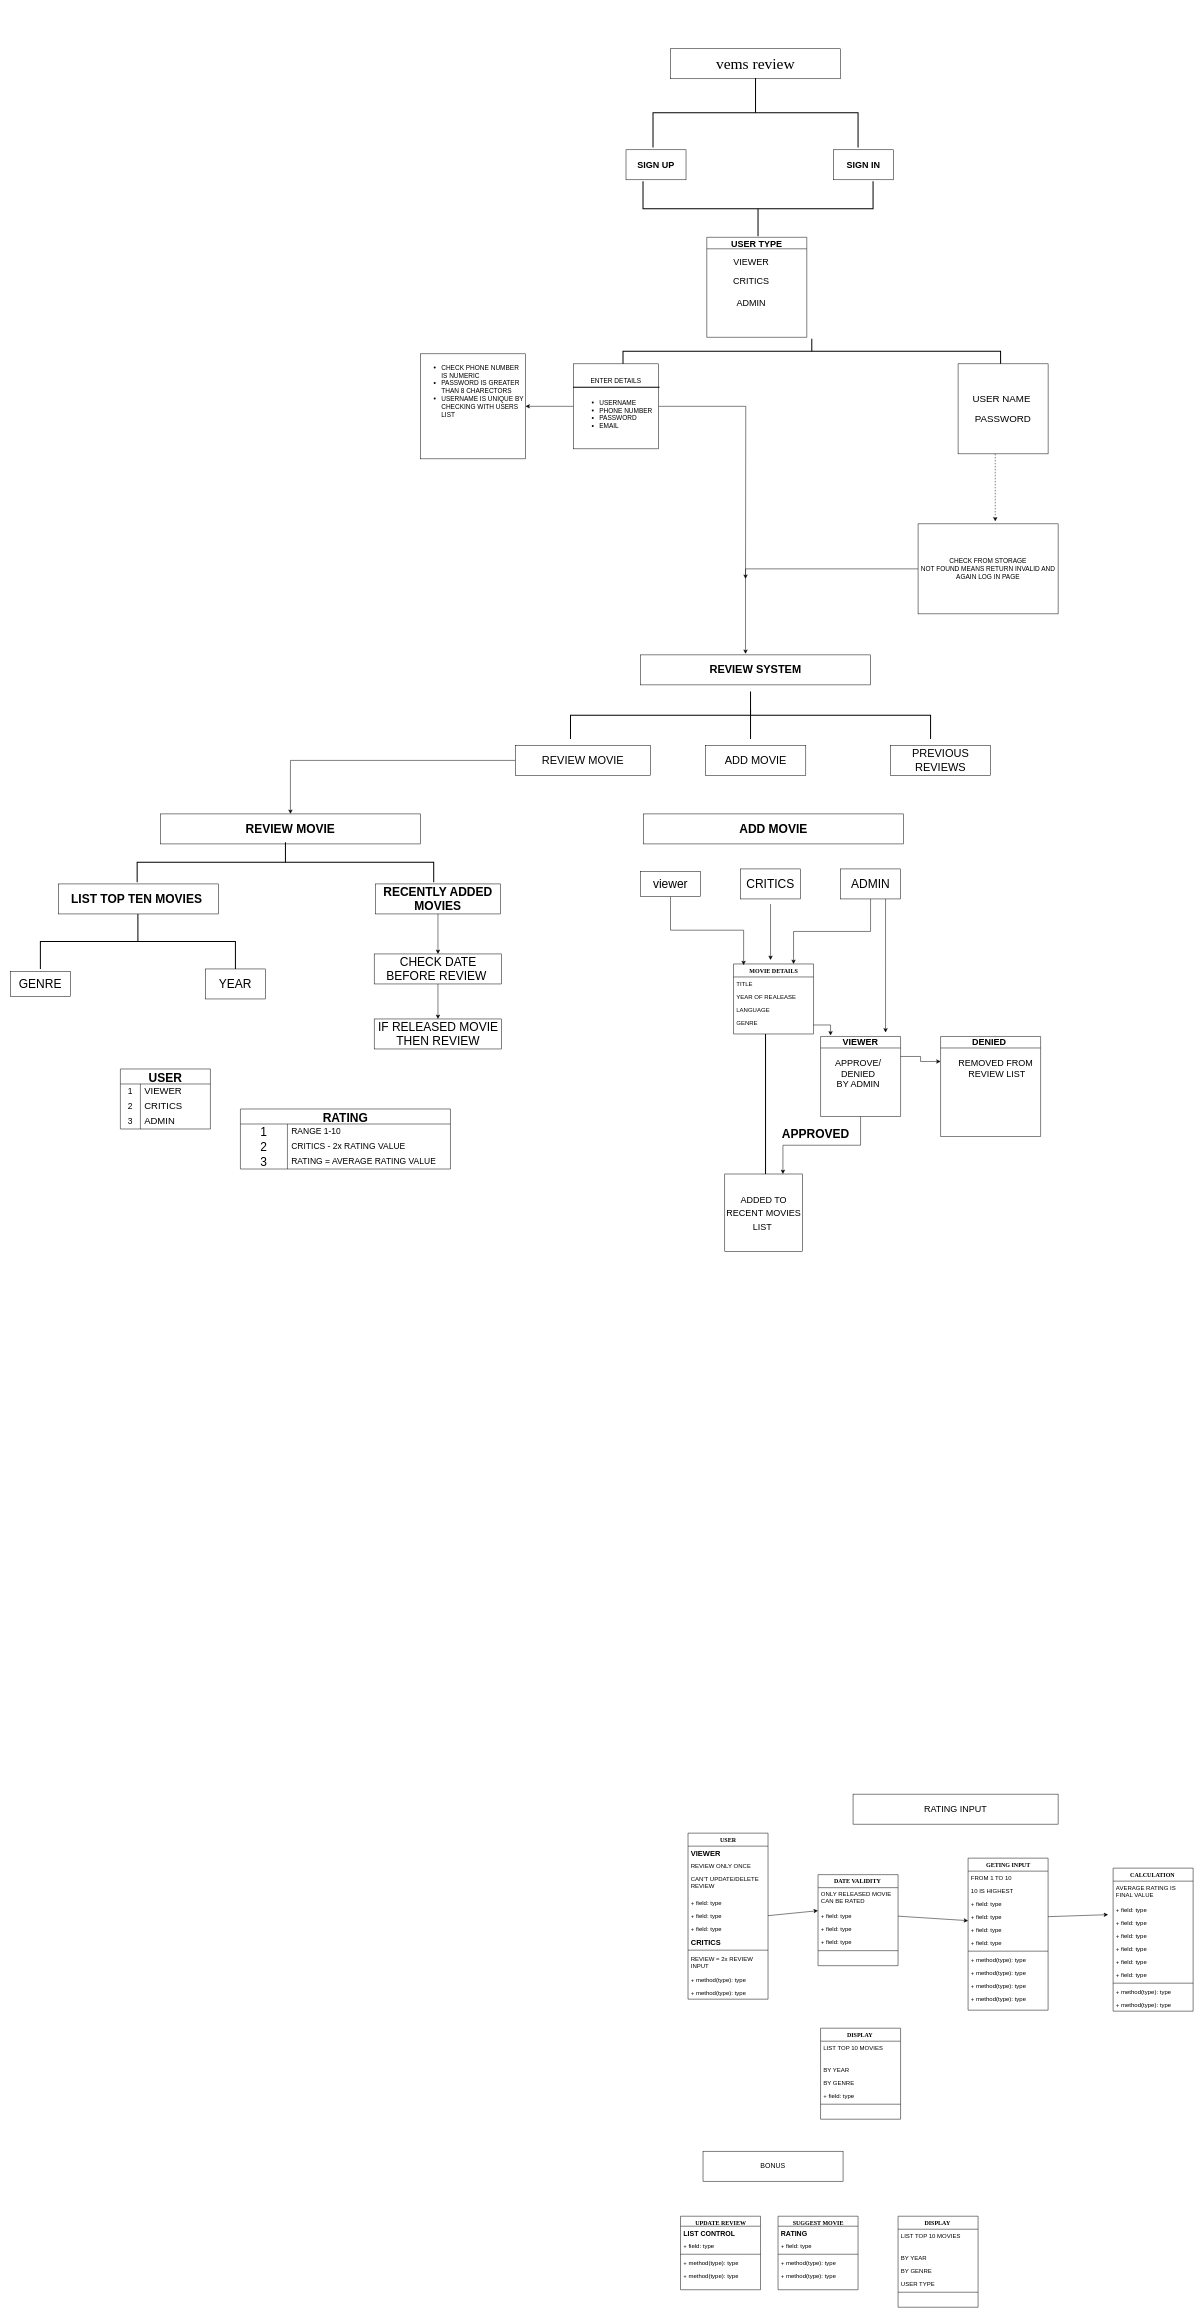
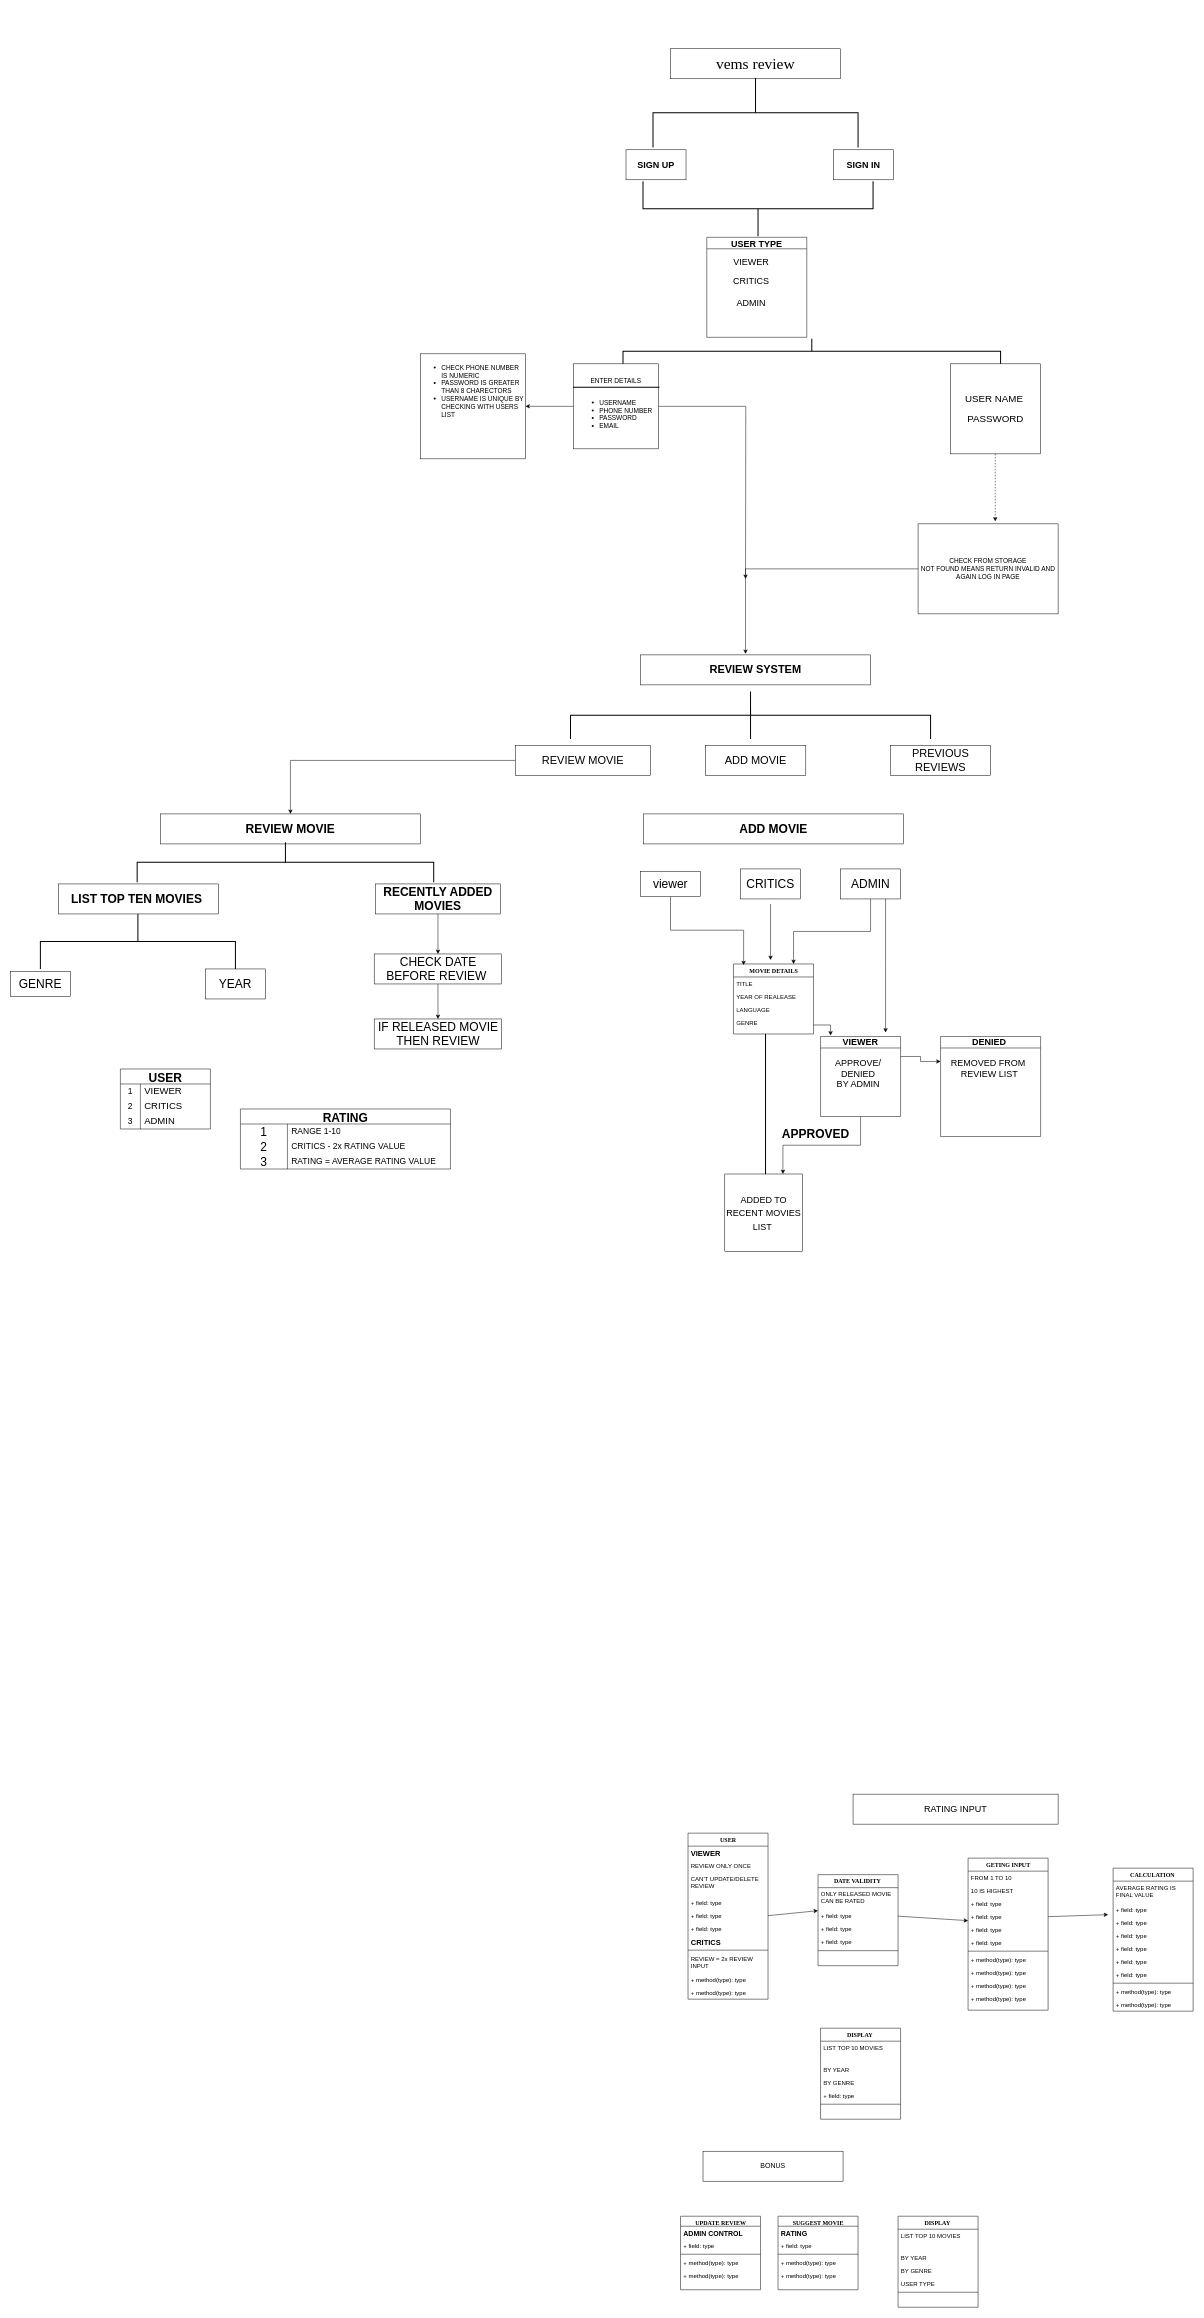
- <mxCell id="50" value="&lt;h2&gt;&lt;span style=&quot;font-weight: normal;&quot;&gt;USER NAME&amp;nbsp;&lt;/span&gt;&lt;/h2&gt;&lt;h2&gt;&lt;span style=&quot;font-weight: normal;&quot;&gt;PASSWORD&lt;/span&gt;&lt;/h2&gt;" style="whiteSpace=wrap;html=1;aspect=fixed;fontSize=13;labelPosition=center;verticalLabelPosition=middle;align=center;verticalAlign=middle;" parent="1" vertex="1"><mxGeometry x="1915" y="727" width="180" height="180" as="geometry" /></mxCell>
+ <mxCell id="50" value="&lt;h2&gt;&lt;span style=&quot;font-weight: normal;&quot;&gt;USER NAME&amp;nbsp;&lt;/span&gt;&lt;/h2&gt;&lt;h2&gt;&lt;span style=&quot;font-weight: normal;&quot;&gt;PASSWORD&lt;/span&gt;&lt;/h2&gt;" style="whiteSpace=wrap;html=1;aspect=fixed;fontSize=13;labelPosition=center;verticalLabelPosition=middle;align=center;verticalAlign=middle;" parent="1" vertex="1"><mxGeometry x="1900" y="727" width="180" height="180" as="geometry" /></mxCell>
- <mxCell id="118" value="REMOVED FROM&lt;br&gt;&amp;nbsp;REVIEW LIST" style="text;html=1;align=center;verticalAlign=middle;resizable=0;points=[];autosize=1;strokeColor=none;fillColor=none;fontSize=18;fontFamily=Helvetica;" vertex="1" parent="117"><mxGeometry x="25" y="35" width="170" height="60" as="geometry" /></mxCell>
+ <mxCell id="118" value="REMOVED FROM&lt;br&gt;&amp;nbsp;REVIEW LIST" style="text;html=1;align=center;verticalAlign=middle;resizable=0;points=[];autosize=1;strokeColor=none;fillColor=none;fontSize=18;fontFamily=Helvetica;" vertex="1" parent="117"><mxGeometry x="10" y="35" width="170" height="60" as="geometry" /></mxCell>
- <mxCell id="38" value="&lt;b&gt;&lt;font style=&quot;font-size: 14px;&quot;&gt;LIST CONTROL&lt;/font&gt;&lt;/b&gt;" style="text;html=1;strokeColor=none;fillColor=none;align=left;verticalAlign=top;spacingLeft=4;spacingRight=4;whiteSpace=wrap;overflow=hidden;rotatable=0;points=[[0,0.5],[1,0.5]];portConstraint=eastwest;" parent="37" vertex="1"><mxGeometry y="20" width="160" height="26" as="geometry" /></mxCell>
+ <mxCell id="38" value="&lt;b&gt;&lt;font style=&quot;font-size: 14px;&quot;&gt;ADMIN CONTROL&lt;/font&gt;&lt;/b&gt;" style="text;html=1;strokeColor=none;fillColor=none;align=left;verticalAlign=top;spacingLeft=4;spacingRight=4;whiteSpace=wrap;overflow=hidden;rotatable=0;points=[[0,0.5],[1,0.5]];portConstraint=eastwest;" parent="37" vertex="1"><mxGeometry y="20" width="160" height="26" as="geometry" /></mxCell>
